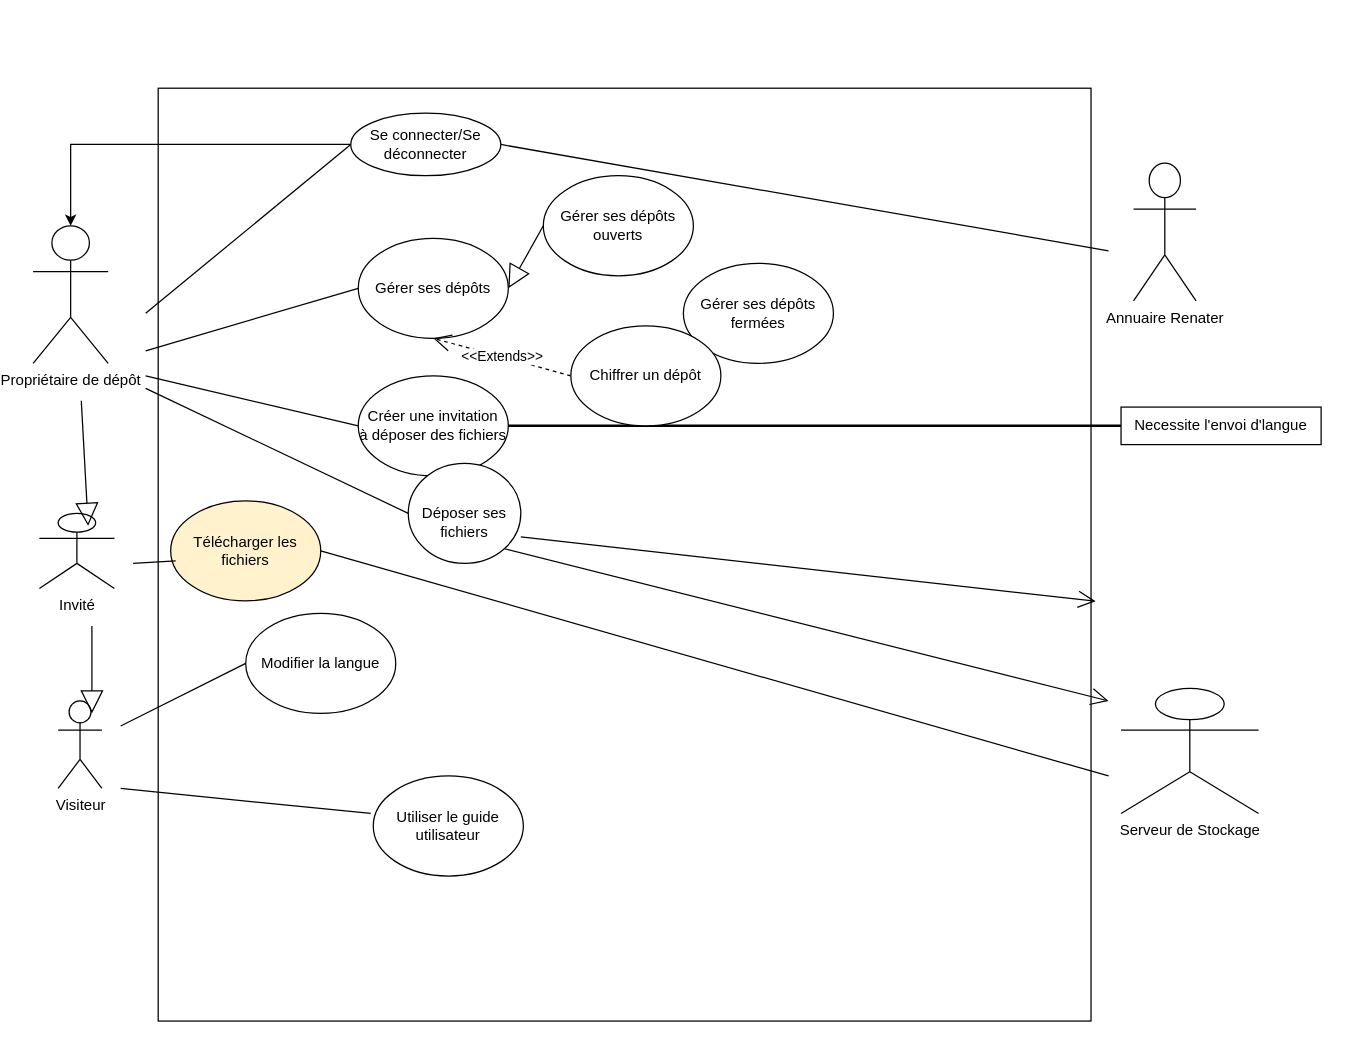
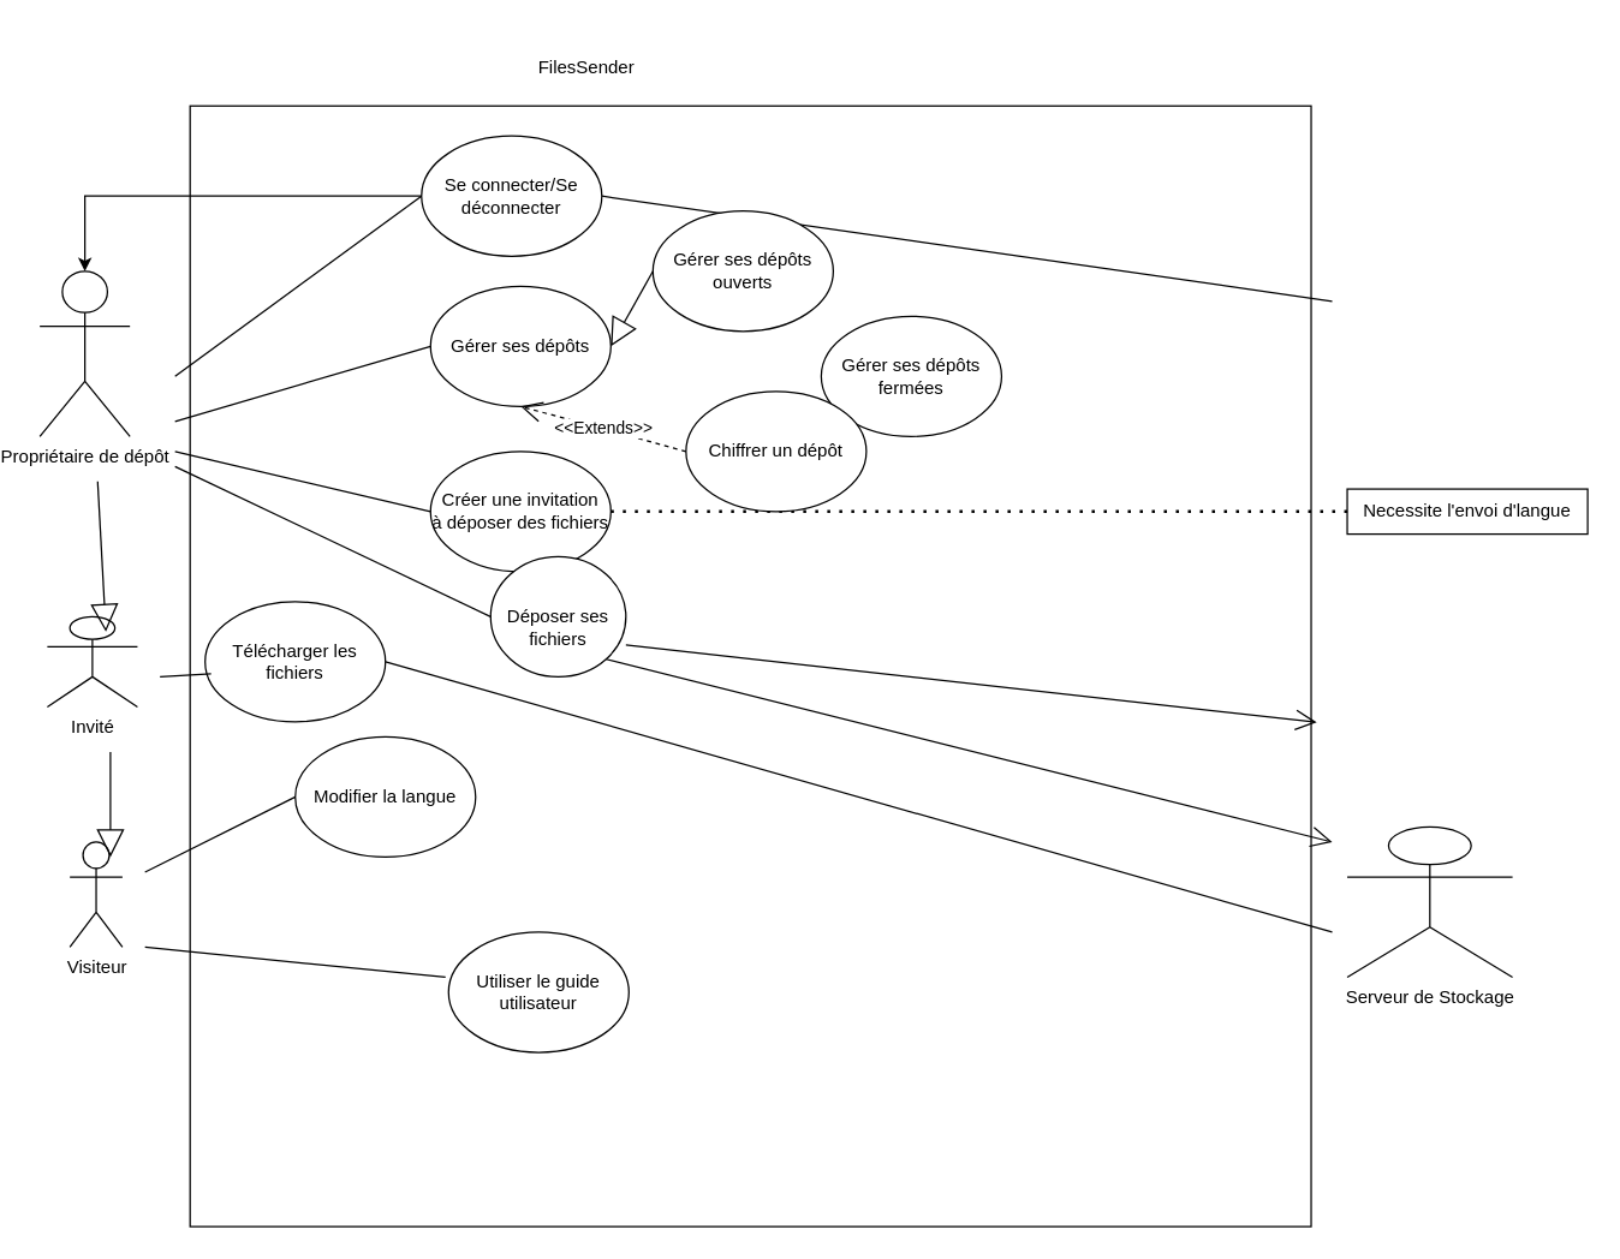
+ <mxCell id="17" value="FilesSender" style="text;html=1;align=center;verticalAlign=middle;whiteSpace=wrap;rounded=0;" parent="1" vertex="1"><mxGeometry x="340" y="20" width="88" height="50" as="geometry" /></mxCell>
- <mxCell id="4" value="Se connecter/Se déconnecter" style="ellipse;whiteSpace=wrap;html=1;" parent="1" vertex="1"><mxGeometry x="274" y="90" width="120" height="50" as="geometry" /></mxCell>
+ <mxCell id="4" value="Se connecter/Se déconnecter" style="ellipse;whiteSpace=wrap;html=1;" parent="1" vertex="1"><mxGeometry x="274" y="90" width="120" height="80" as="geometry" /></mxCell>
- <mxCell id="13" value="Annuaire Renater" style="shape=umlActor;verticalLabelPosition=bottom;verticalAlign=top;html=1;outlineConnect=0;" parent="1" vertex="1"><mxGeometry x="900" y="130" width="50" height="110" as="geometry" /></mxCell>
- <mxCell id="18" value="" style="endArrow=none;dashed=0;html=1;dashPattern=1 3;strokeWidth=2;rounded=0;entryX=1;entryY=0.5;entryDx=0;entryDy=0;exitX=0;exitY=0.5;exitDx=0;exitDy=0;" parent="1" source="14" target="7" edge="1"><mxGeometry width="50" height="50" relative="1" as="geometry"><mxPoint x="370" y="420" as="sourcePoint" /><mxPoint x="420" y="370" as="targetPoint" /></mxGeometry></mxCell>
+ <mxCell id="18" value="" style="endArrow=none;dashed=1;html=1;dashPattern=1 3;strokeWidth=2;rounded=0;entryX=1;entryY=0.5;entryDx=0;entryDy=0;exitX=0;exitY=0.5;exitDx=0;exitDy=0;" parent="1" source="14" target="7" edge="1"><mxGeometry width="50" height="50" relative="1" as="geometry"><mxPoint x="370" y="420" as="sourcePoint" /><mxPoint x="420" y="370" as="targetPoint" /></mxGeometry></mxCell>
- <mxCell id="29" value="Télécharger les fichiers" style="ellipse;whiteSpace=wrap;html=1;fillColor=#fff2cc;" parent="1" vertex="1"><mxGeometry x="130" y="400" width="120" height="80" as="geometry" /></mxCell>
+ <mxCell id="29" value="Télécharger les fichiers" style="ellipse;whiteSpace=wrap;html=1;" parent="1" vertex="1"><mxGeometry x="130" y="400" width="120" height="80" as="geometry" /></mxCell>
